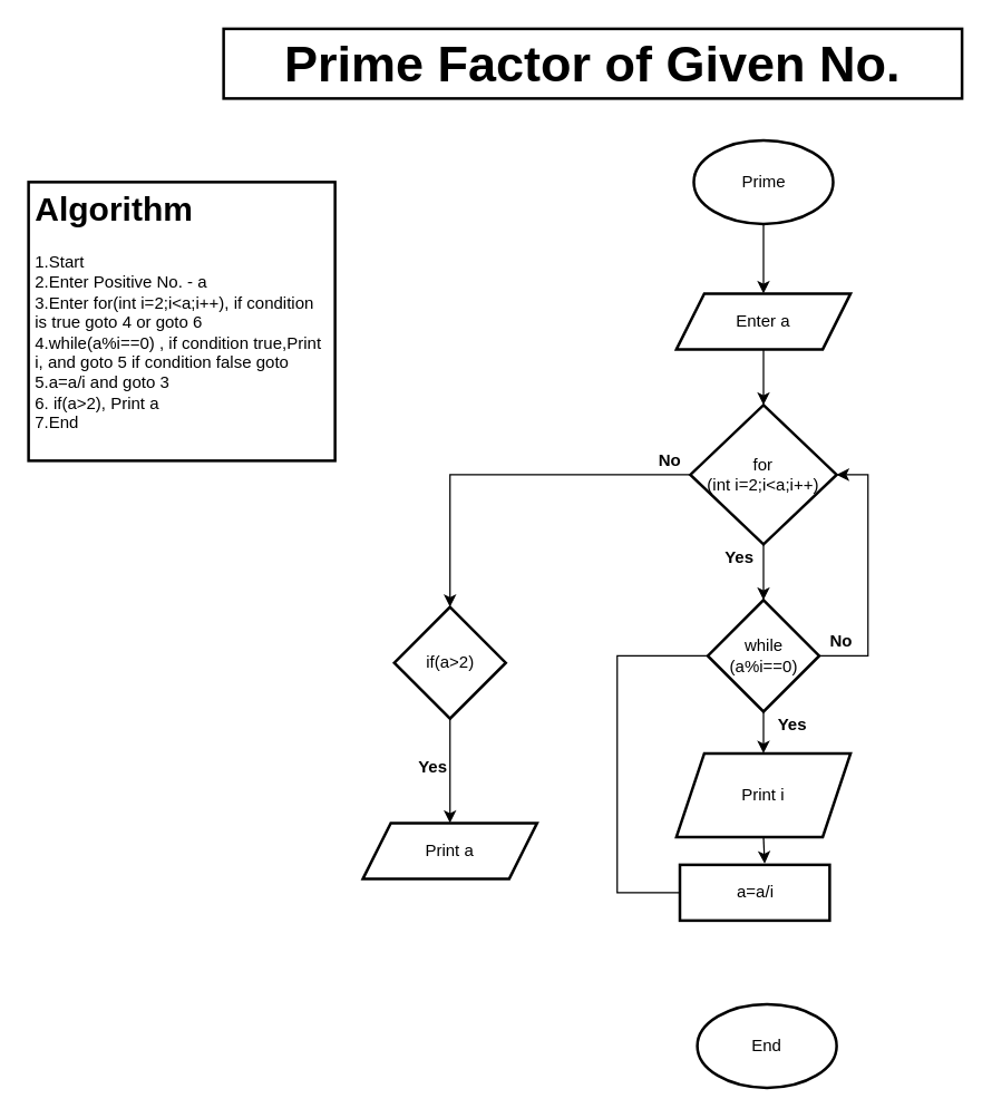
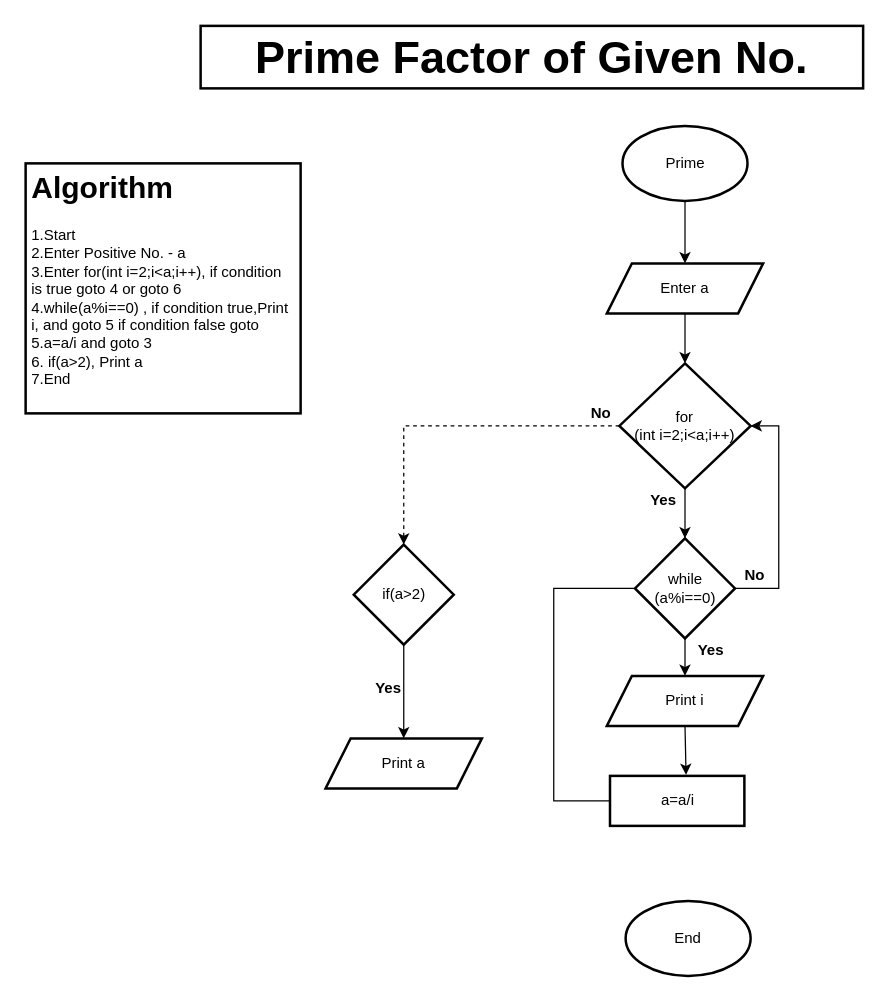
- <mxCell id="10" style="edgeStyle=orthogonalEdgeStyle;rounded=0;orthogonalLoop=1;jettySize=auto;html=1;exitX=0;exitY=0.5;exitDx=0;exitDy=0;entryX=0.5;entryY=0;entryDx=0;entryDy=0;" edge="1" parent="1" source="11" target="20"><mxGeometry relative="1" as="geometry" /></mxCell>
+ <mxCell id="10" style="edgeStyle=orthogonalEdgeStyle;rounded=0;orthogonalLoop=1;jettySize=auto;html=1;exitX=0;exitY=0.5;exitDx=0;exitDy=0;entryX=0.5;entryY=0;entryDx=0;entryDy=0;dashed=1;" edge="1" parent="1" source="11" target="20"><mxGeometry relative="1" as="geometry" /></mxCell>
- <mxCell id="16" value="Print i" style="shape=parallelogram;perimeter=parallelogramPerimeter;whiteSpace=wrap;html=1;fixedSize=1;strokeColor=#000000;strokeWidth=2;" vertex="1" parent="1"><mxGeometry x="485" y="540" width="125" height="60" as="geometry" /></mxCell>
+ <mxCell id="16" value="Print i" style="shape=parallelogram;perimeter=parallelogramPerimeter;whiteSpace=wrap;html=1;fixedSize=1;strokeColor=#000000;strokeWidth=2;" vertex="1" parent="1"><mxGeometry x="485" y="540" width="125" height="40" as="geometry" /></mxCell>
